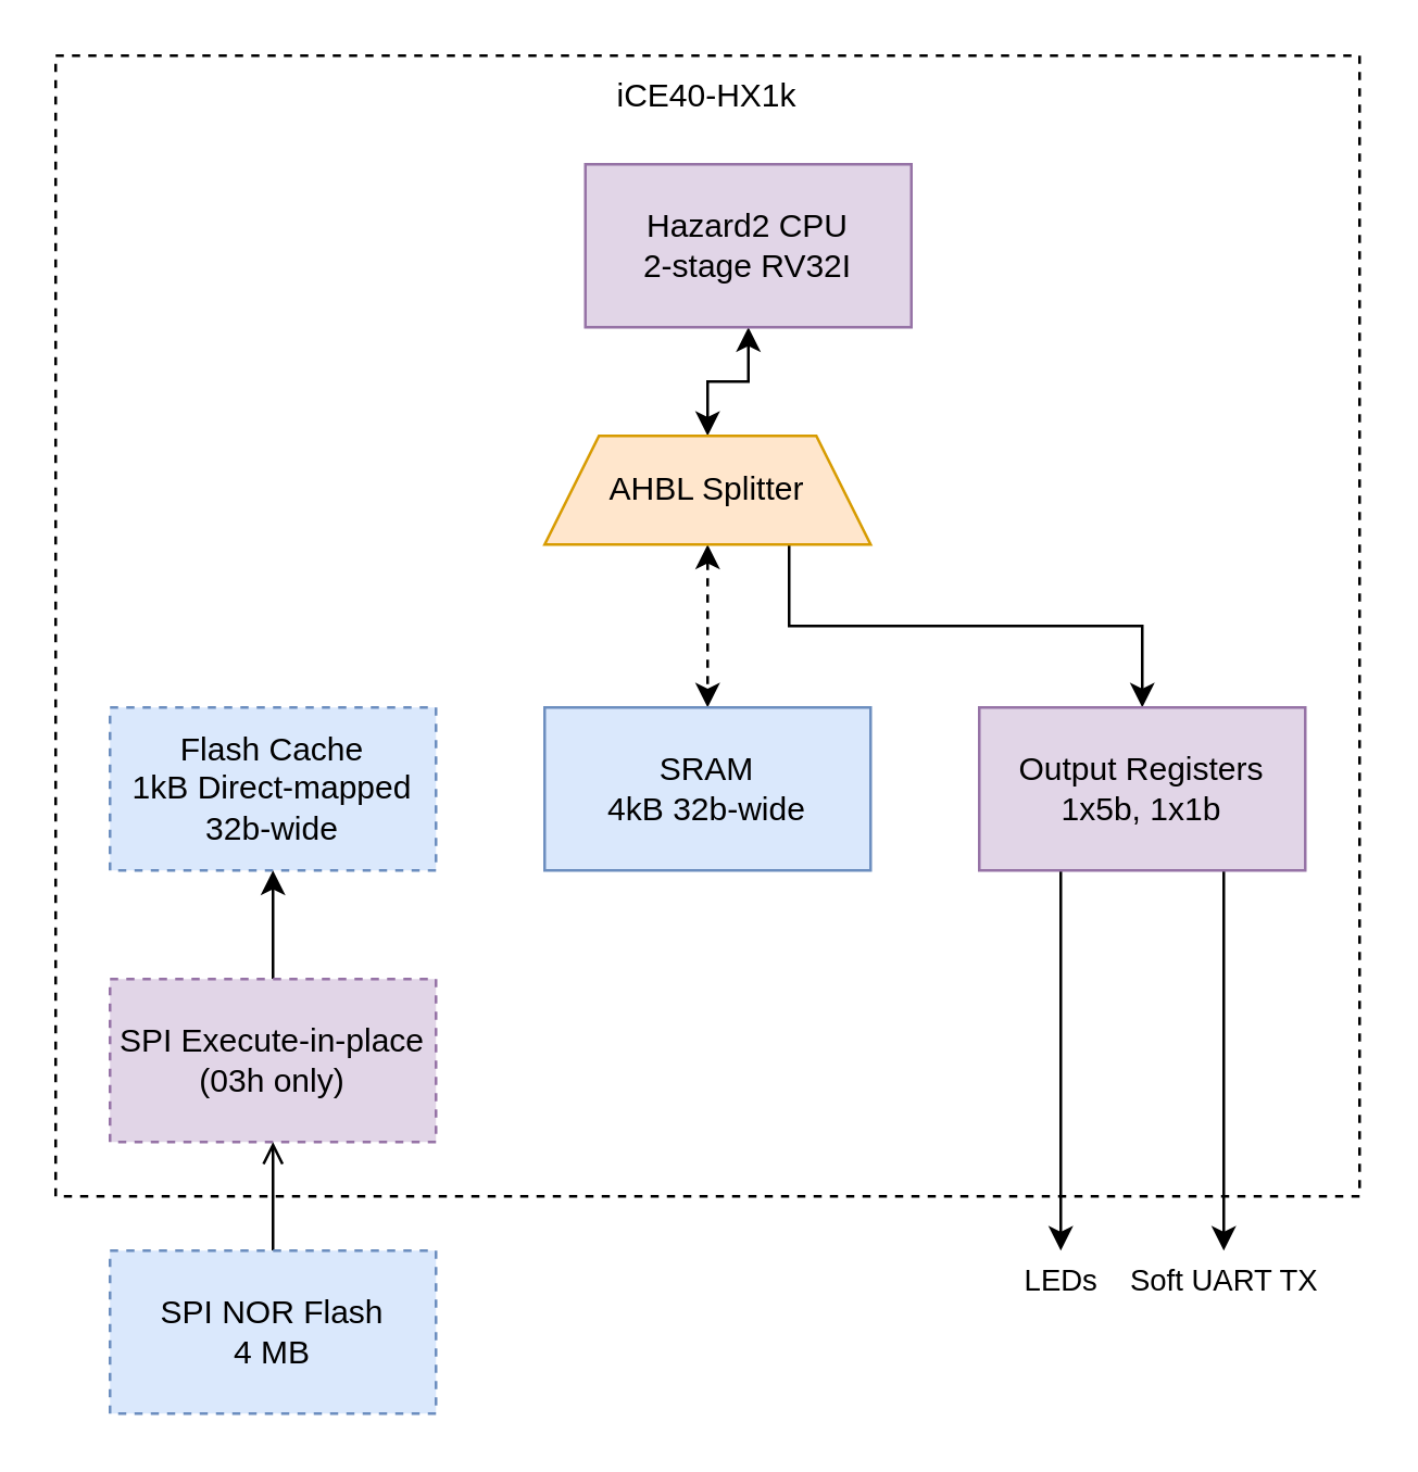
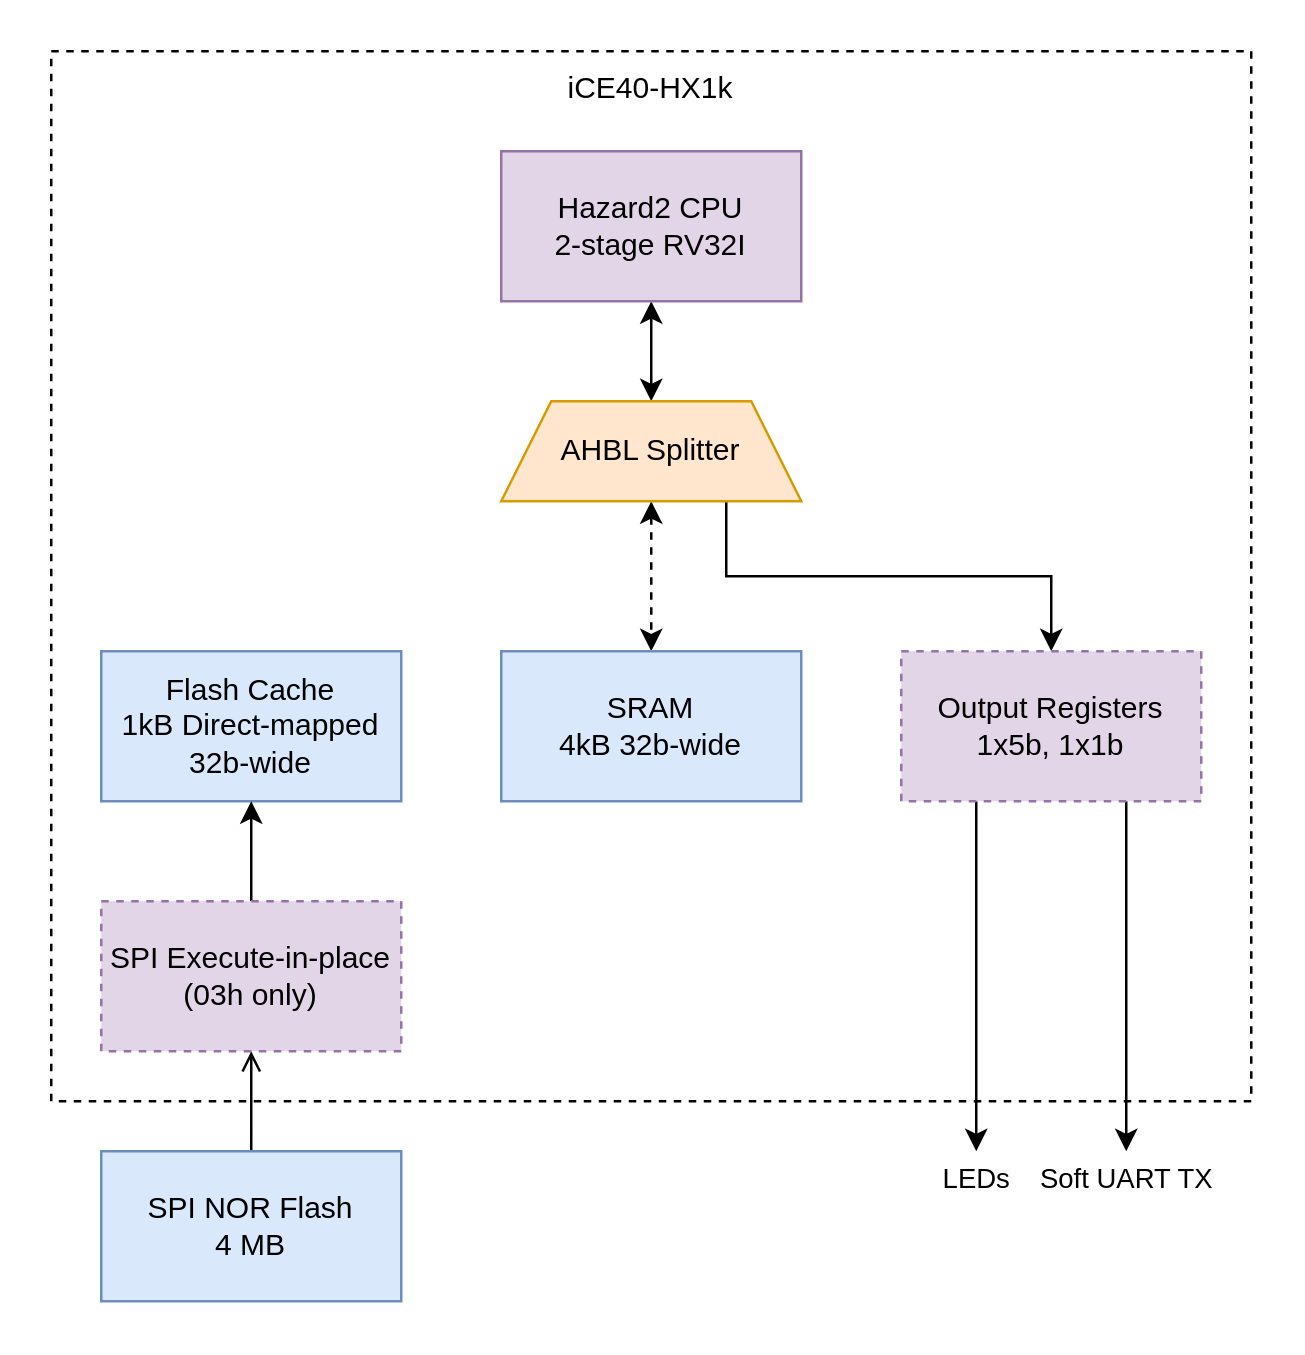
- <mxCell id="4" value="&lt;div&gt;Hazard2 CPU&lt;/div&gt;2-stage RV32I" style="rounded=0;whiteSpace=wrap;html=1;fillColor=#e1d5e7;strokeColor=#9673a6;" parent="1" vertex="1"><mxGeometry x="215" y="60" width="120" height="60" as="geometry" /></mxCell>
+ <mxCell id="4" value="&lt;div&gt;Hazard2 CPU&lt;/div&gt;2-stage RV32I" style="rounded=0;whiteSpace=wrap;html=1;fillColor=#e1d5e7;strokeColor=#9673a6;" parent="1" vertex="1"><mxGeometry x="200" y="60" width="120" height="60" as="geometry" /></mxCell>
- <mxCell id="8" value="&lt;div&gt;Flash Cache&lt;/div&gt;&lt;div&gt;1kB Direct-mapped&lt;/div&gt;&lt;div&gt;32b-wide&lt;br&gt;&lt;/div&gt;" style="rounded=0;whiteSpace=wrap;html=1;fillColor=#dae8fc;strokeColor=#6c8ebf;dashed=1;" parent="1" vertex="1"><mxGeometry x="40" y="260" width="120" height="60" as="geometry" /></mxCell>
+ <mxCell id="8" value="&lt;div&gt;Flash Cache&lt;/div&gt;&lt;div&gt;1kB Direct-mapped&lt;/div&gt;&lt;div&gt;32b-wide&lt;br&gt;&lt;/div&gt;" style="rounded=0;whiteSpace=wrap;html=1;fillColor=#dae8fc;strokeColor=#6c8ebf;" parent="1" vertex="1"><mxGeometry x="40" y="260" width="120" height="60" as="geometry" /></mxCell>
- <mxCell id="11" value="&lt;div&gt;Output Registers&lt;/div&gt;&lt;div&gt;1x5b, 1x1b&lt;br&gt;&lt;/div&gt;" style="rounded=0;whiteSpace=wrap;html=1;fillColor=#e1d5e7;strokeColor=#9673a6;" parent="1" vertex="1"><mxGeometry x="360" y="260" width="120" height="60" as="geometry" /></mxCell>
+ <mxCell id="11" value="&lt;div&gt;Output Registers&lt;/div&gt;&lt;div&gt;1x5b, 1x1b&lt;br&gt;&lt;/div&gt;" style="rounded=0;whiteSpace=wrap;html=1;fillColor=#e1d5e7;strokeColor=#9673a6;dashed=1;" parent="1" vertex="1"><mxGeometry x="360" y="260" width="120" height="60" as="geometry" /></mxCell>
- <mxCell id="16" value="&lt;div&gt;SPI NOR Flash&lt;/div&gt;&lt;div&gt;4 MB&lt;br&gt;&lt;/div&gt;" style="rounded=0;whiteSpace=wrap;html=1;fillColor=#dae8fc;strokeColor=#6c8ebf;dashed=1;" vertex="1" parent="1"><mxGeometry x="40" y="460" width="120" height="60" as="geometry" /></mxCell>
+ <mxCell id="16" value="&lt;div&gt;SPI NOR Flash&lt;/div&gt;&lt;div&gt;4 MB&lt;br&gt;&lt;/div&gt;" style="rounded=0;whiteSpace=wrap;html=1;fillColor=#dae8fc;strokeColor=#6c8ebf;" vertex="1" parent="1"><mxGeometry x="40" y="460" width="120" height="60" as="geometry" /></mxCell>
